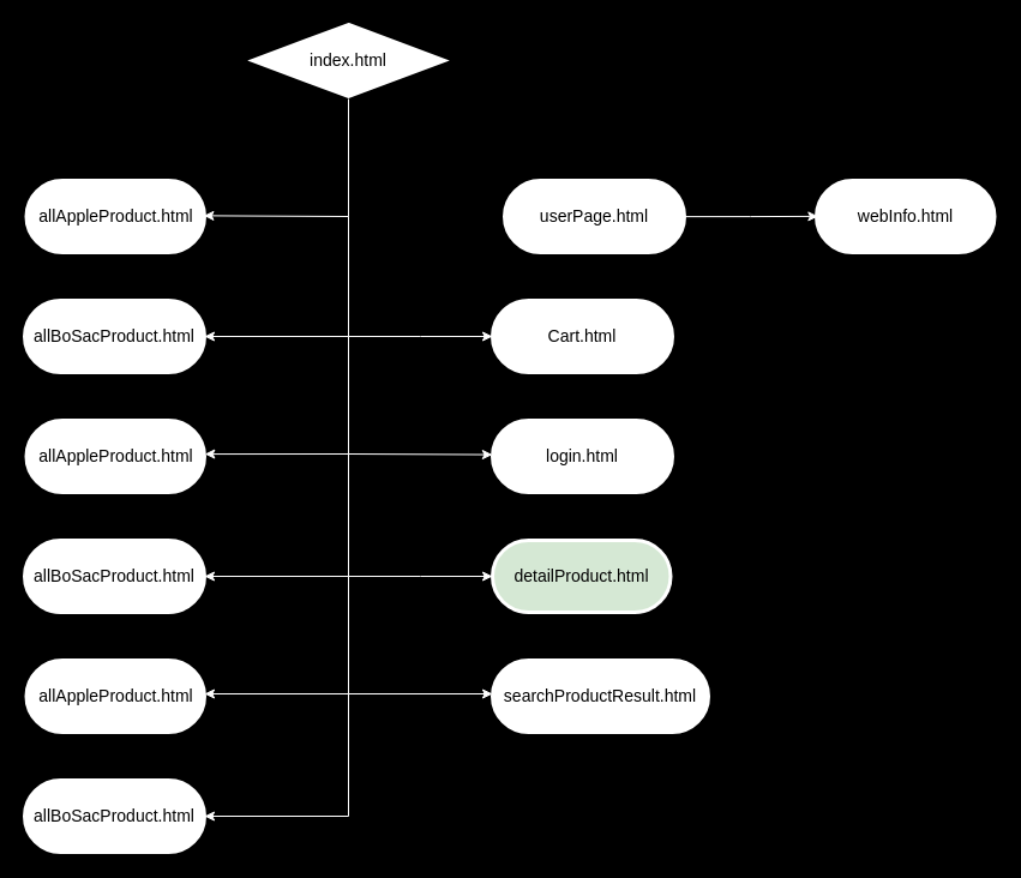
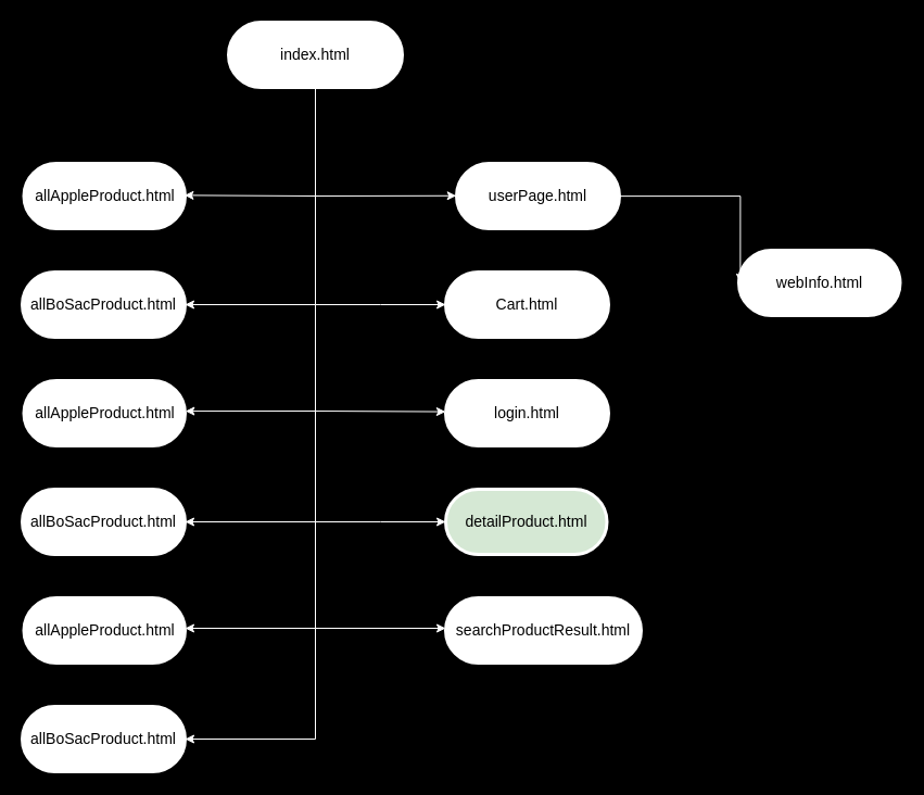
- <mxCell id="2" value="&lt;font color=&quot;#000000&quot;&gt;index.html&lt;/font&gt;" style="rhombus;whiteSpace=wrap;html=1;shadow=0;labelBackgroundColor=none;strokeColor=#FFFFFF;strokeWidth=3;fillColor=#FFFFFF;fontFamily=Helvetica;fontSize=14;align=center;spacing=5;fontStyle=0;arcSize=50;perimeterSpacing=2;fontColor=#ffffff;" parent="1" vertex="1"><mxGeometry x="210" y="20" width="160" height="60" as="geometry" /></mxCell>
+ <mxCell id="2" value="&lt;font color=&quot;#000000&quot;&gt;index.html&lt;/font&gt;" style="rounded=1;whiteSpace=wrap;html=1;shadow=0;labelBackgroundColor=none;strokeColor=#FFFFFF;strokeWidth=3;fillColor=#FFFFFF;fontFamily=Helvetica;fontSize=14;align=center;spacing=5;fontStyle=0;arcSize=50;perimeterSpacing=2;fontColor=#ffffff;" parent="1" vertex="1"><mxGeometry x="210" y="20" width="160" height="60" as="geometry" /></mxCell>
+ <mxCell id="16" value="" style="endArrow=classic;html=1;rounded=0;strokeColor=#FFFFFF;exitX=0.5;exitY=0.966;exitDx=0;exitDy=0;entryX=0.011;entryY=0.496;entryDx=0;entryDy=0;entryPerimeter=0;exitPerimeter=0;fontColor=#000000;labelBorderColor=default;labelBackgroundColor=#000000;" parent="1" source="2" target="8" edge="1"><mxGeometry width="50" height="50" relative="1" as="geometry"><mxPoint x="300" y="92" as="sourcePoint" /><mxPoint x="182" y="190" as="targetPoint" /><Array as="points"><mxPoint x="290" y="180" /></Array></mxGeometry></mxCell>
- <mxCell id="14" value="webInfo.html" style="rounded=1;whiteSpace=wrap;html=1;shadow=0;labelBackgroundColor=none;strokeWidth=3;fontFamily=Helvetica;fontSize=14;align=center;spacing=5;fontStyle=0;arcSize=50;perimeterSpacing=2;strokeColor=#FFFFFF;" parent="1" vertex="1"><mxGeometry x="680" y="150" width="148.5" height="60" as="geometry" /></mxCell>
+ <mxCell id="14" value="webInfo.html" style="rounded=1;whiteSpace=wrap;html=1;shadow=0;labelBackgroundColor=none;strokeWidth=3;fontFamily=Helvetica;fontSize=14;align=center;spacing=5;fontStyle=0;arcSize=50;perimeterSpacing=2;strokeColor=#FFFFFF;" parent="1" vertex="1"><mxGeometry x="680" y="230" width="148.5" height="60" as="geometry" /></mxCell>
